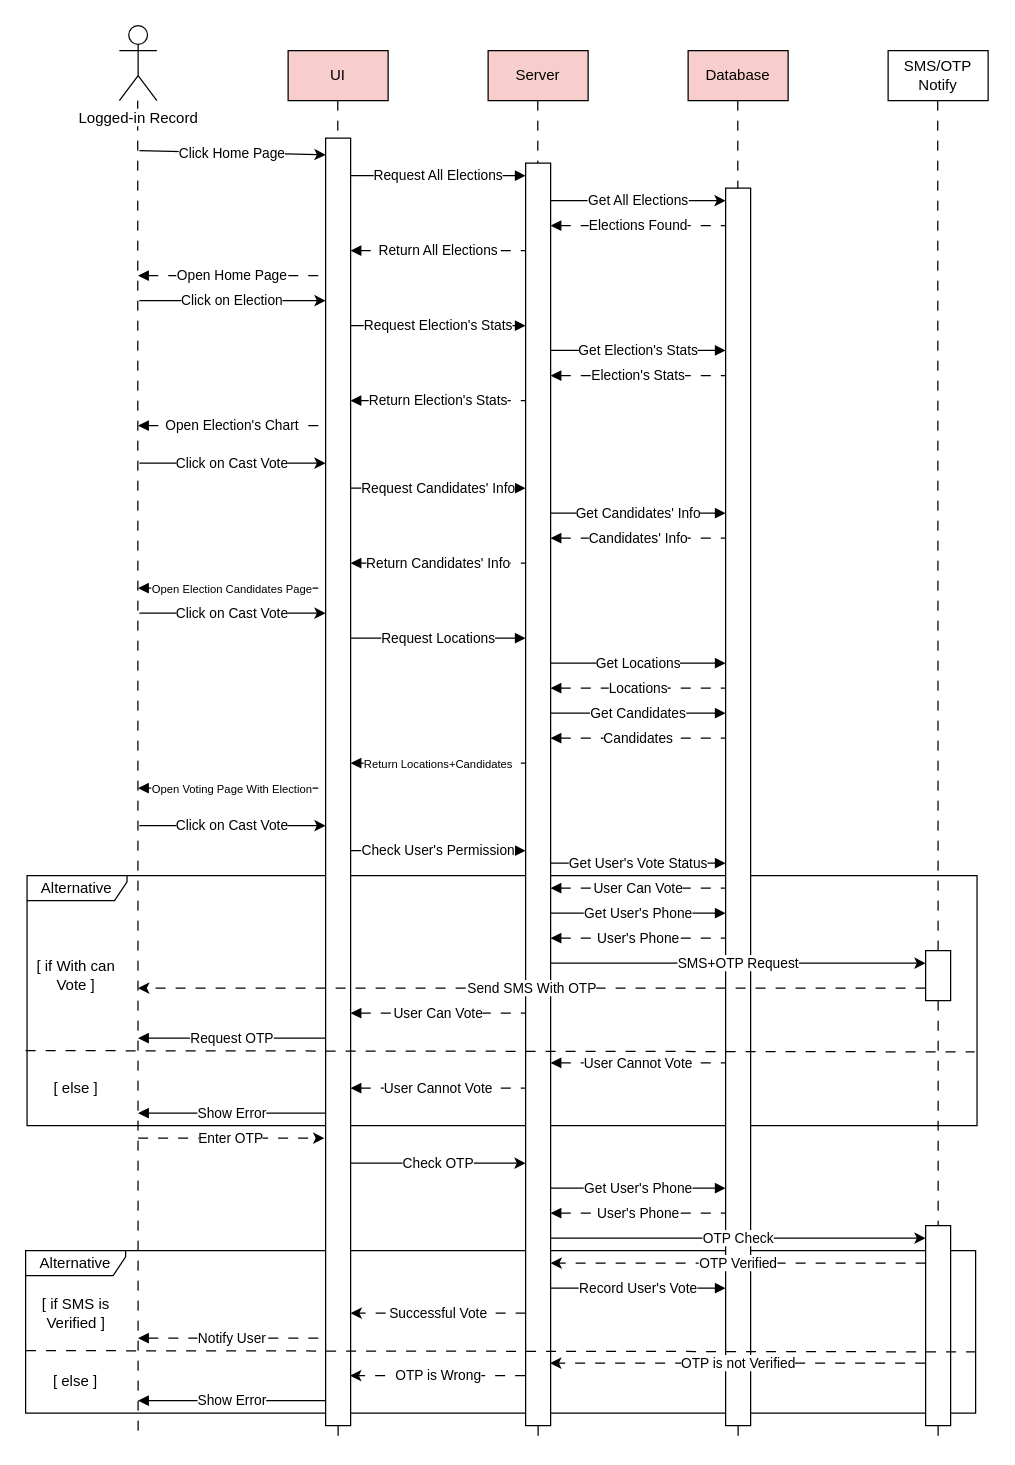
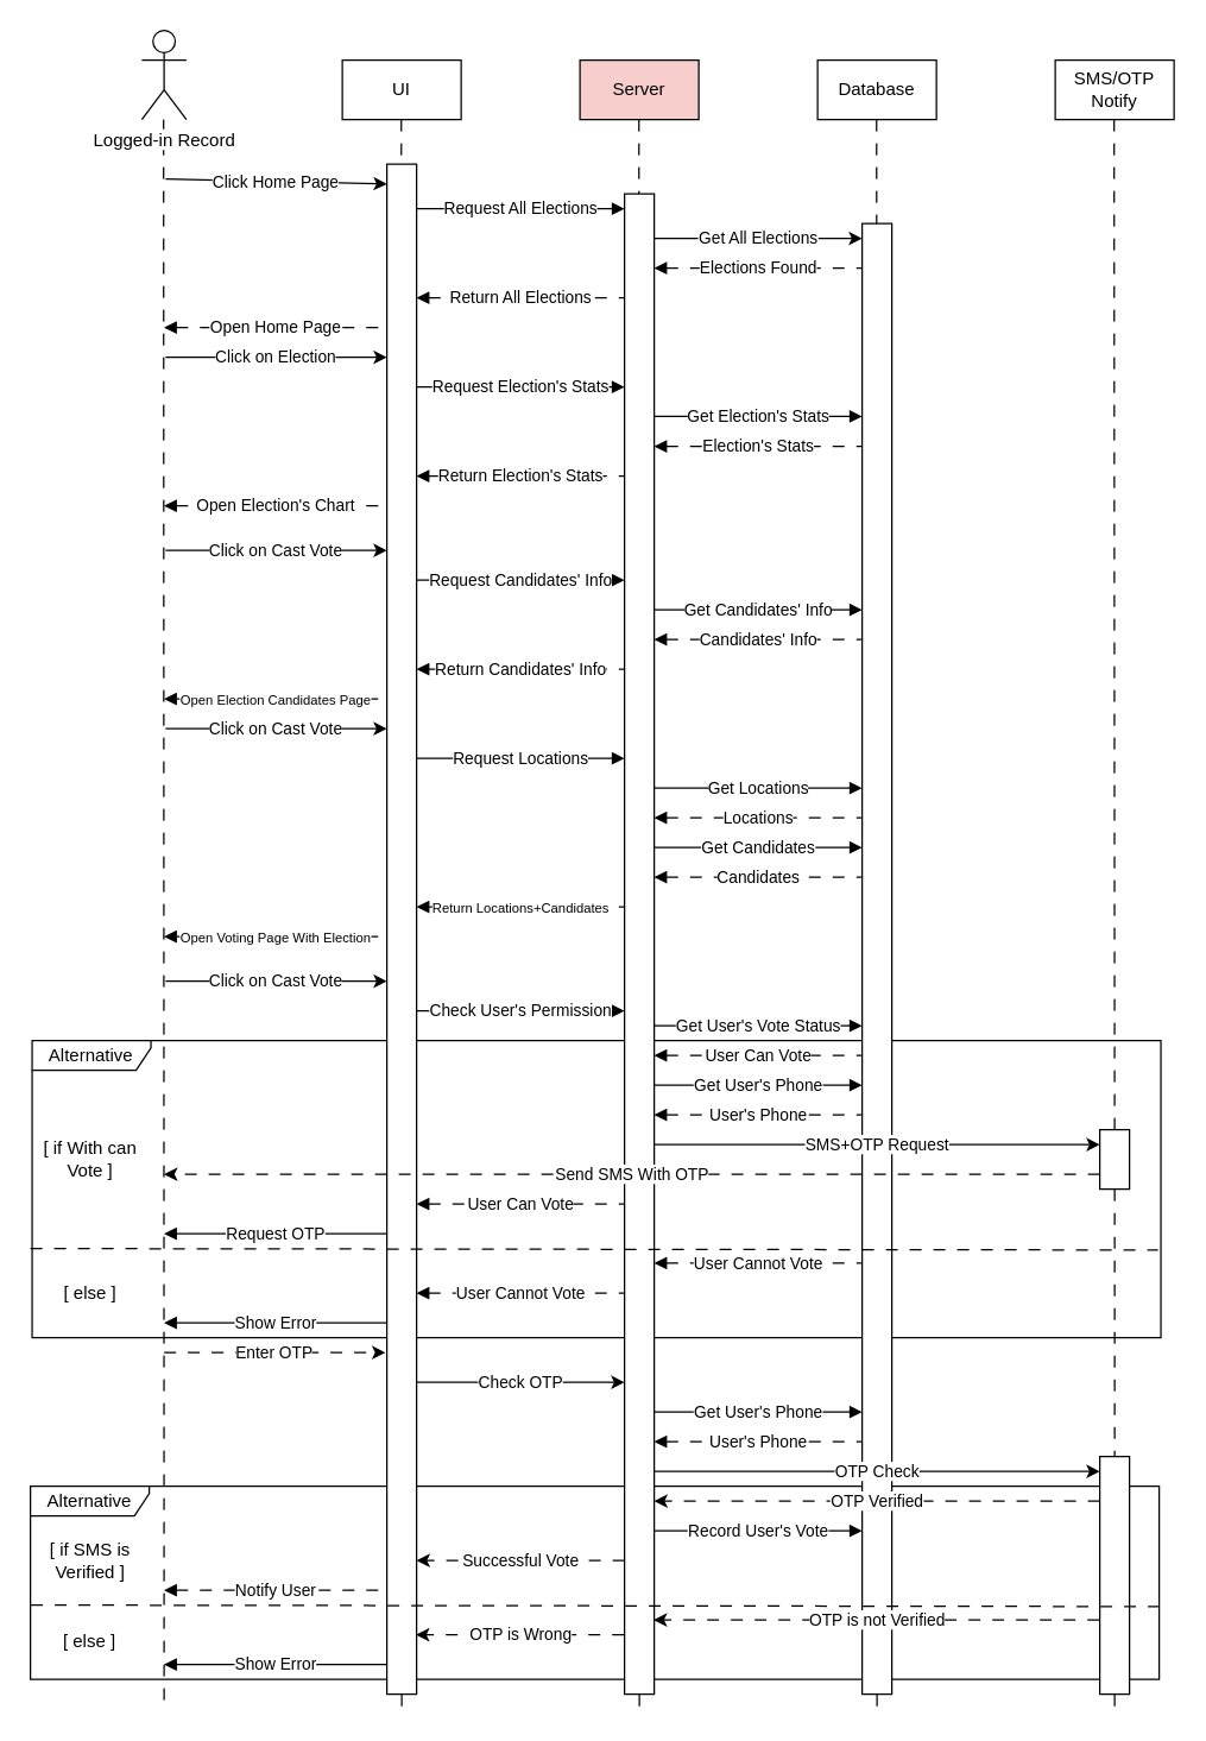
- <mxCell id="4" value="UI" style="rounded=0;whiteSpace=wrap;html=1;fillColor=#f8cecc;" parent="1" vertex="1"><mxGeometry x="230" y="40" width="80" height="40" as="geometry" /></mxCell>
+ <mxCell id="4" value="UI" style="rounded=0;whiteSpace=wrap;html=1;" parent="1" vertex="1"><mxGeometry x="230" y="40" width="80" height="40" as="geometry" /></mxCell>
- <mxCell id="11" value="Database" style="rounded=0;whiteSpace=wrap;html=1;fillColor=#f8cecc;" parent="1" vertex="1"><mxGeometry x="550" y="40" width="80" height="40" as="geometry" /></mxCell>
+ <mxCell id="11" value="Database" style="rounded=0;whiteSpace=wrap;html=1;" parent="1" vertex="1"><mxGeometry x="550" y="40" width="80" height="40" as="geometry" /></mxCell>
